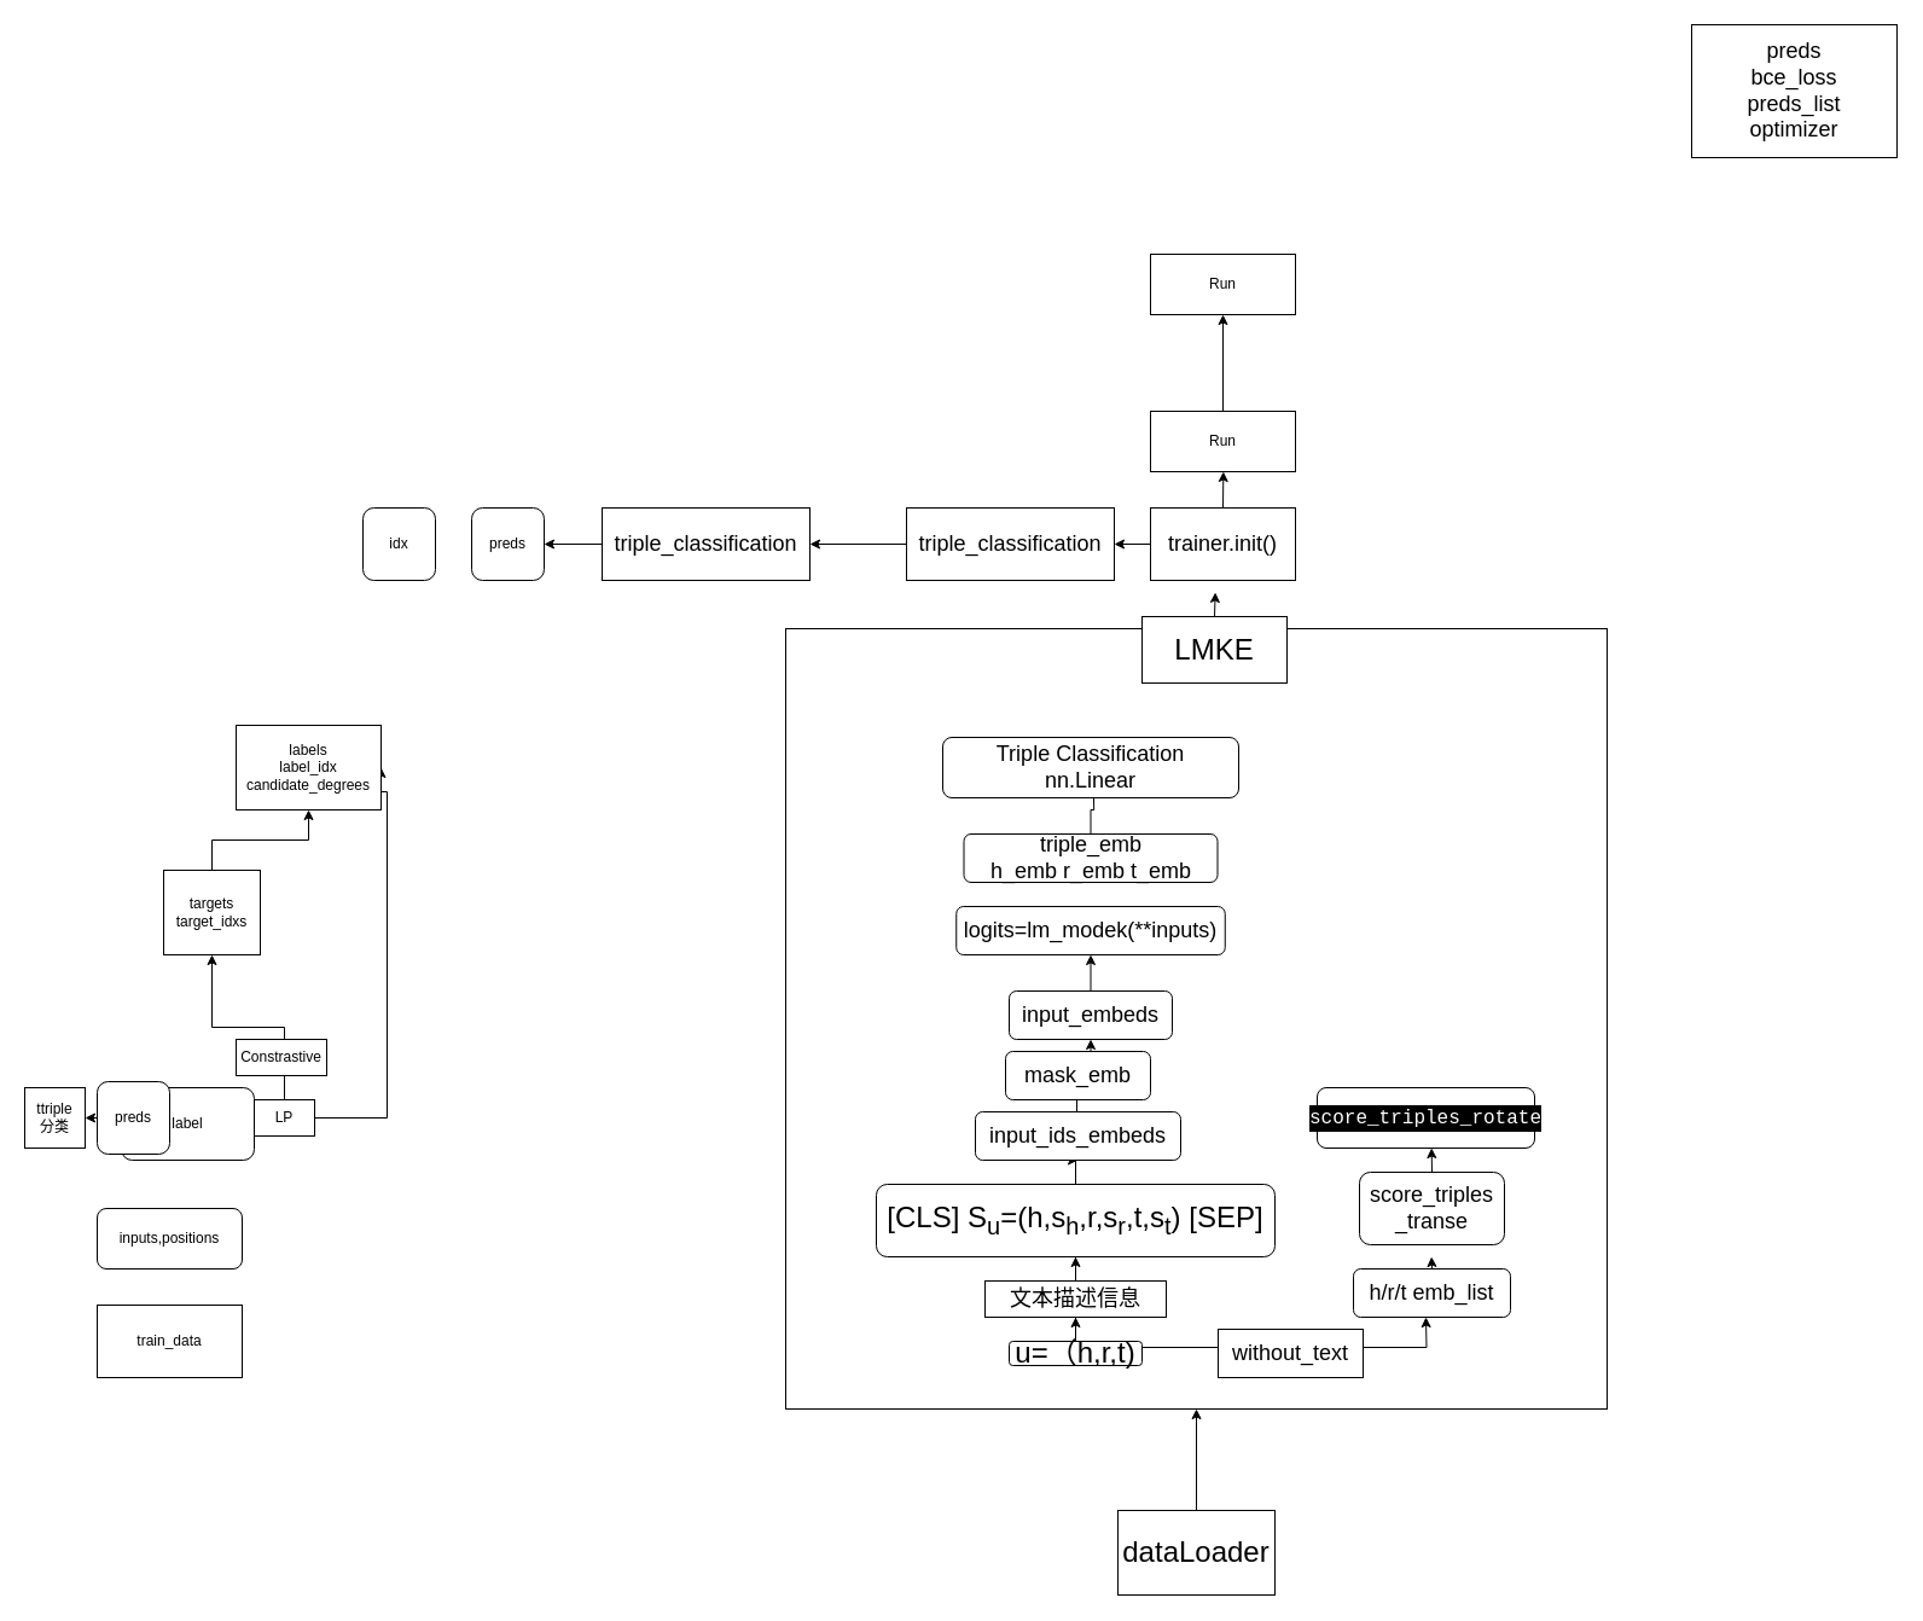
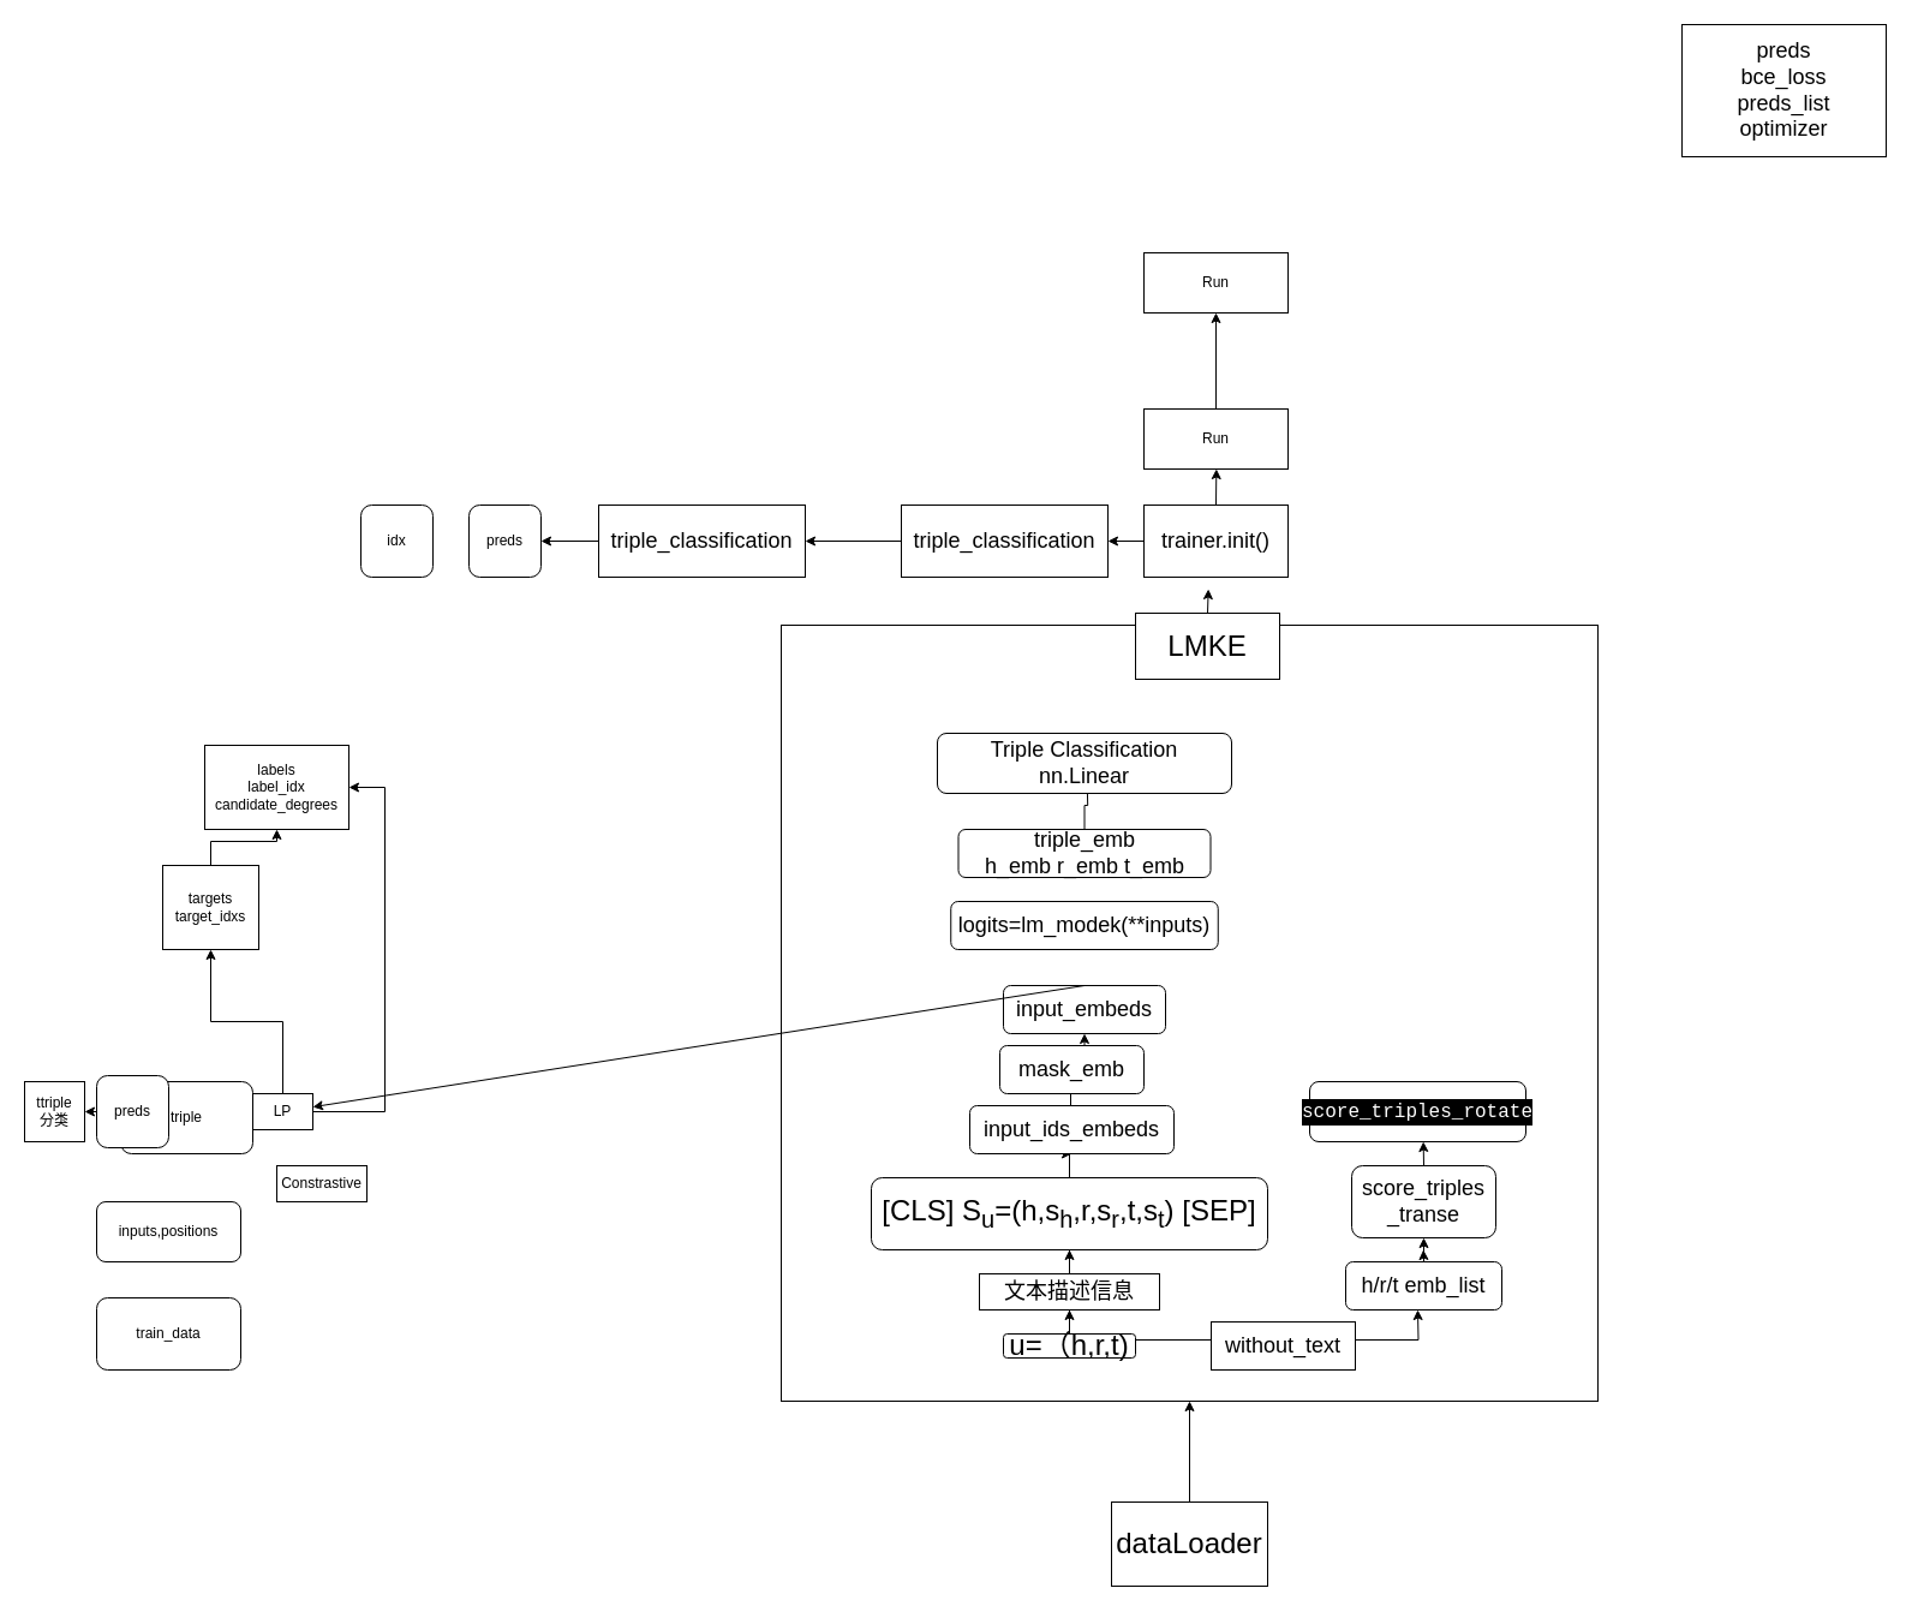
- <mxCell id="40" value="labels&lt;br&gt;label_idx&lt;br&gt;candidate_degrees" style="whiteSpace=wrap;html=1;rounded=0;" vertex="1" parent="1"><mxGeometry x="195" y="600" width="120" height="70" as="geometry" /></mxCell>
+ <mxCell id="40" value="labels&lt;br&gt;label_idx&lt;br&gt;candidate_degrees" style="whiteSpace=wrap;html=1;rounded=0;" vertex="1" parent="1"><mxGeometry x="170" y="620" width="120" height="70" as="geometry" /></mxCell>
- <mxCell id="18" value="" style="endArrow=classic;html=1;rounded=0;exitX=0.5;exitY=0;exitDx=0;exitDy=0;entryX=0.5;entryY=1;entryDx=0;entryDy=0;" edge="1" parent="1" source="14" target="15"><mxGeometry width="50" height="50" relative="1" as="geometry"><mxPoint x="860" y="840" as="sourcePoint" /><mxPoint x="910" y="790" as="targetPoint" /></mxGeometry></mxCell>
+ <mxCell id="18" value="" style="endArrow=classic;html=1;rounded=0;exitX=0.5;exitY=0;exitDx=0;exitDy=0;" edge="1" parent="1" source="14" target="35"><mxGeometry width="50" height="50" relative="1" as="geometry"><mxPoint x="860" y="840" as="sourcePoint" /><mxPoint x="910" y="790" as="targetPoint" /></mxGeometry></mxCell>
- <mxCell id="41" value="Constrastive" style="rounded=0;whiteSpace=wrap;html=1;" vertex="1" parent="1"><mxGeometry x="195" y="860" width="75" height="30" as="geometry" /></mxCell>
+ <mxCell id="41" value="Constrastive" style="rounded=0;whiteSpace=wrap;html=1;" vertex="1" parent="1"><mxGeometry x="230" y="970" width="75" height="30" as="geometry" /></mxCell>
- <mxCell id="30" value="label" style="rounded=1;whiteSpace=wrap;html=1;" vertex="1" parent="1"><mxGeometry x="100" y="900" width="110" height="60" as="geometry" /></mxCell>
+ <mxCell id="30" value="triple" style="rounded=1;whiteSpace=wrap;html=1;" vertex="1" parent="1"><mxGeometry x="100" y="900" width="110" height="60" as="geometry" /></mxCell>
+ <mxCell id="21" style="edgeStyle=orthogonalEdgeStyle;rounded=0;orthogonalLoop=1;jettySize=auto;html=1;exitX=0.5;exitY=0;exitDx=0;exitDy=0;entryX=0.5;entryY=1;entryDx=0;entryDy=0;" edge="1" parent="1" source="22" target="25"><mxGeometry relative="1" as="geometry" /></mxCell>
- <mxCell id="27" value="train_data" style="whiteSpace=wrap;html=1;rounded=0;" vertex="1" parent="1"><mxGeometry x="80" y="1080" width="120" height="60" as="geometry" /></mxCell>
+ <mxCell id="27" value="train_data" style="rounded=1;whiteSpace=wrap;html=1;" vertex="1" parent="1"><mxGeometry x="80" y="1080" width="120" height="60" as="geometry" /></mxCell>
